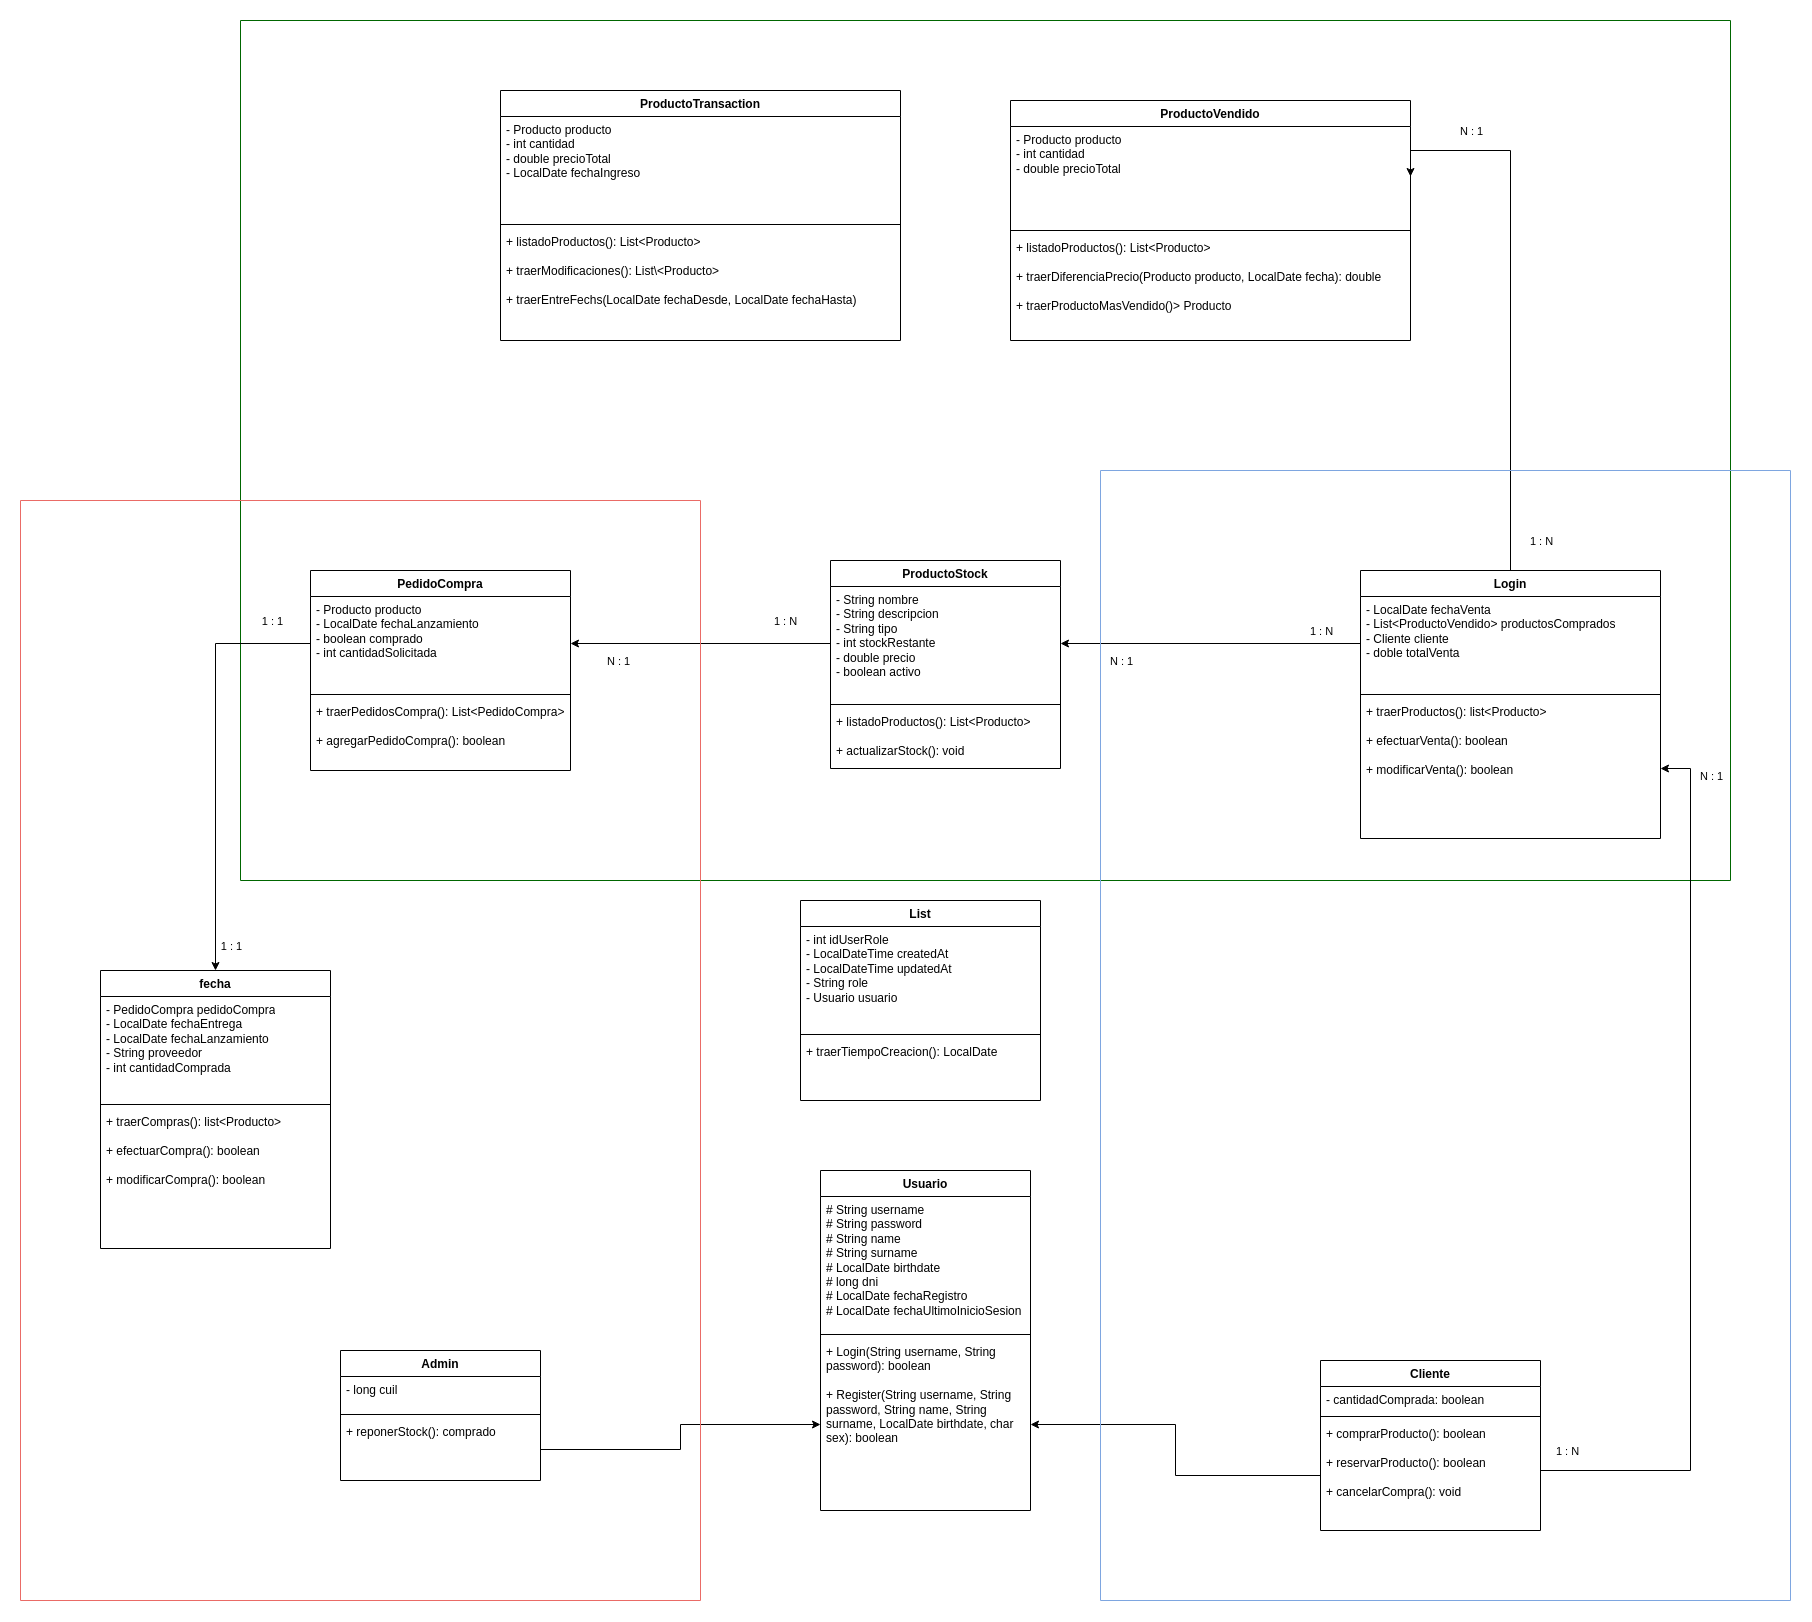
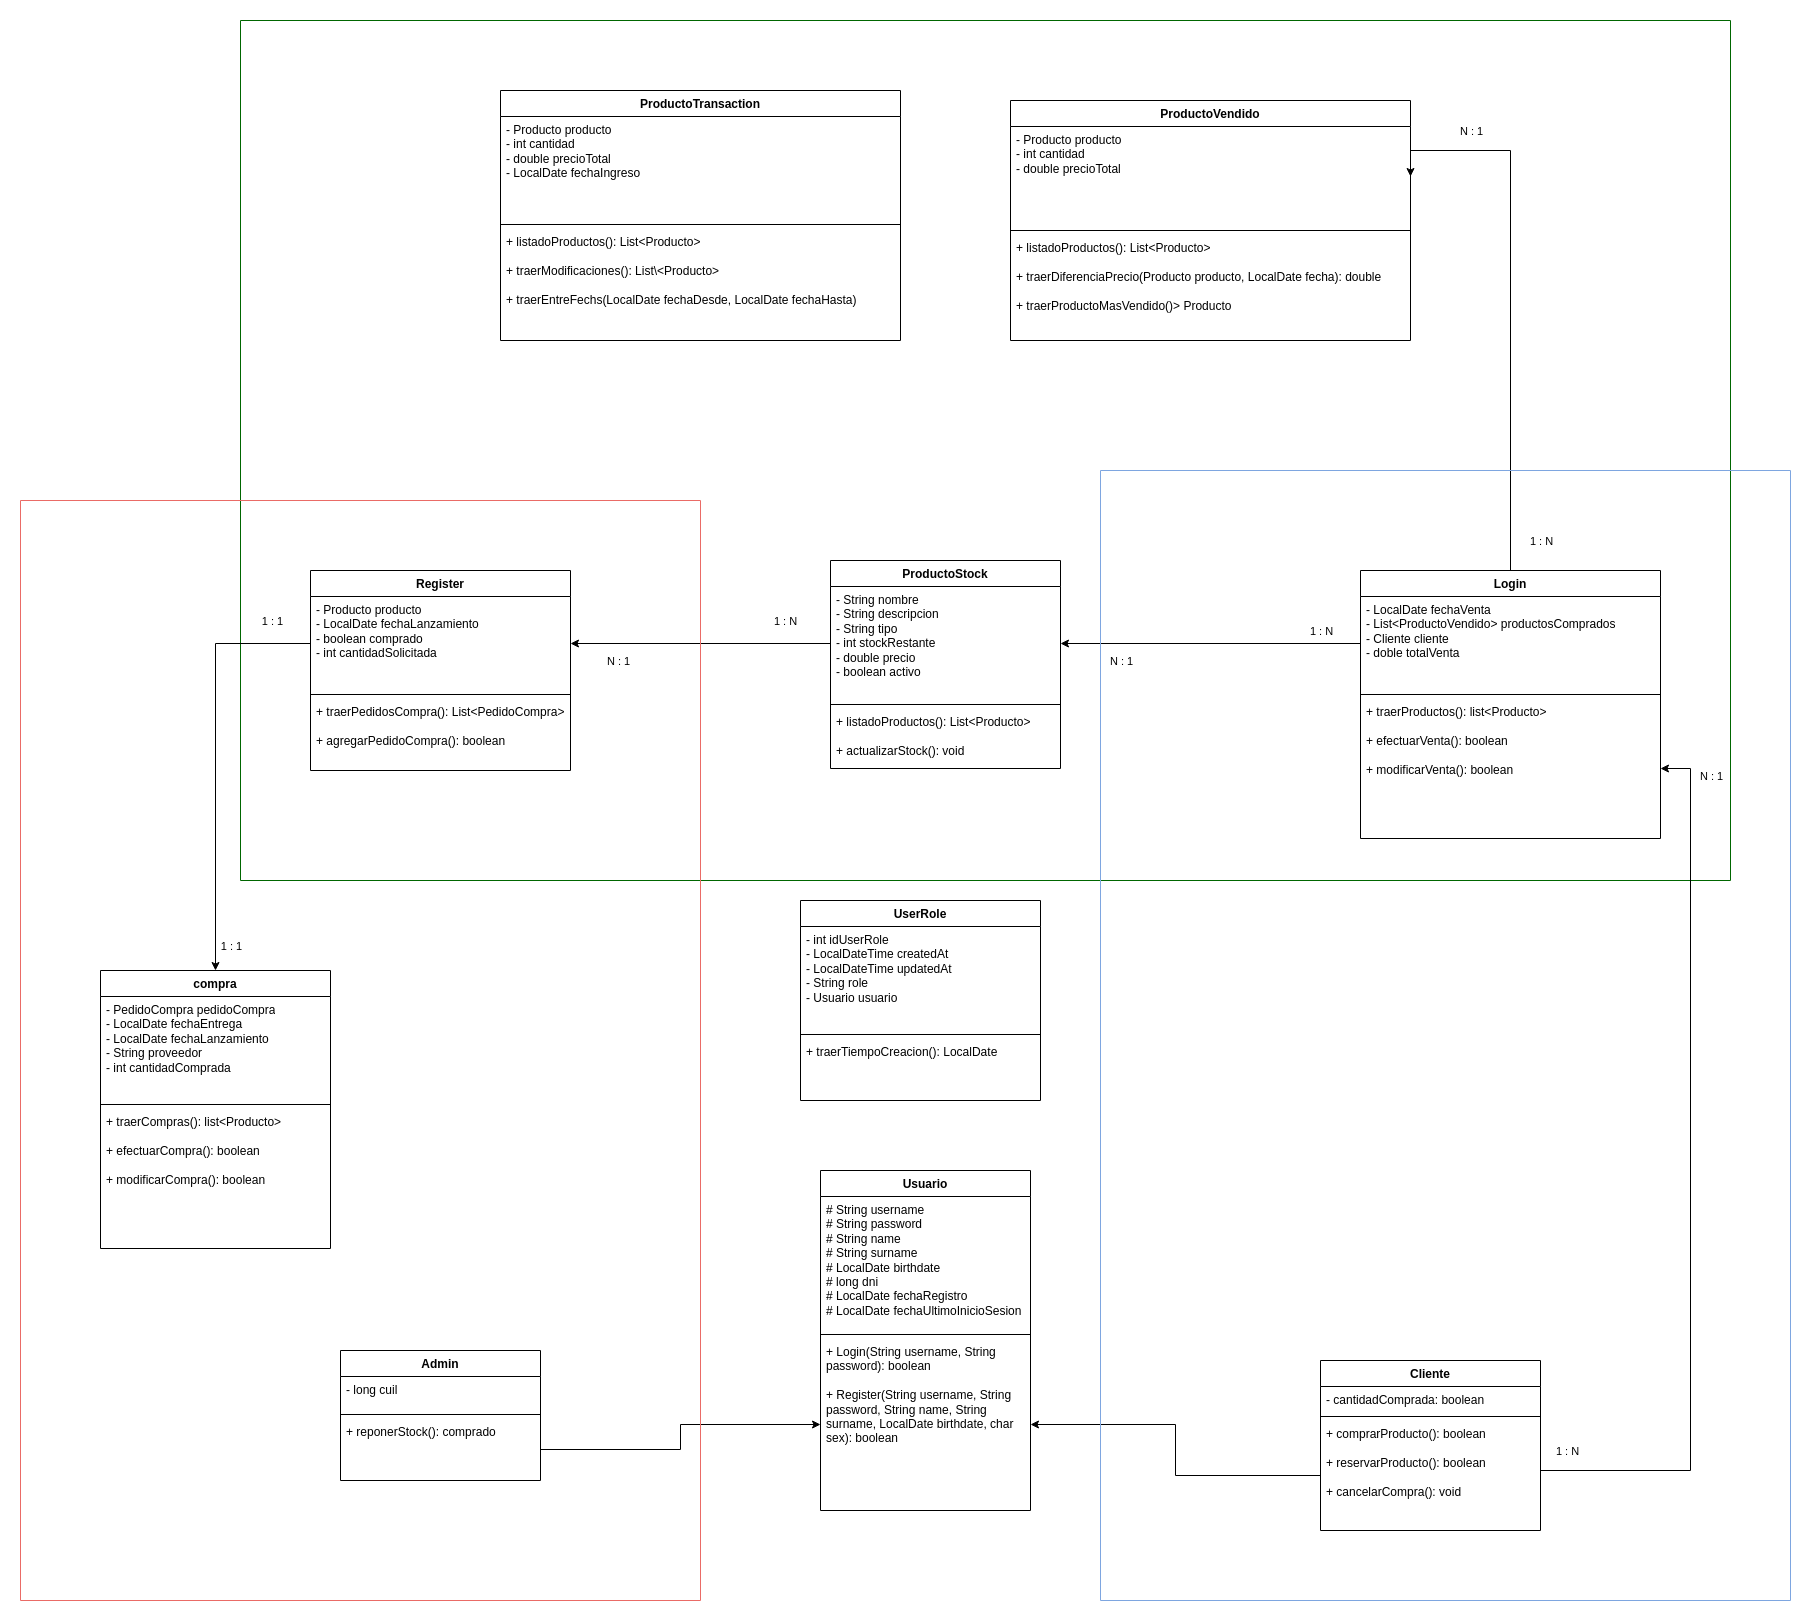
- <mxCell id="34" value="PedidoCompra" style="swimlane;fontStyle=1;align=center;verticalAlign=top;childLayout=stackLayout;horizontal=1;startSize=26;horizontalStack=0;resizeParent=1;resizeParentMax=0;resizeLast=0;collapsible=1;marginBottom=0;whiteSpace=wrap;html=1;" parent="1" vertex="1"><mxGeometry x="310" y="570" width="260" height="200" as="geometry" /></mxCell>
+ <mxCell id="34" value="Register" style="swimlane;fontStyle=1;align=center;verticalAlign=top;childLayout=stackLayout;horizontal=1;startSize=26;horizontalStack=0;resizeParent=1;resizeParentMax=0;resizeLast=0;collapsible=1;marginBottom=0;whiteSpace=wrap;html=1;" parent="1" vertex="1"><mxGeometry x="310" y="570" width="260" height="200" as="geometry" /></mxCell>
- <mxCell id="54" value="List" style="swimlane;fontStyle=1;align=center;verticalAlign=top;childLayout=stackLayout;horizontal=1;startSize=26;horizontalStack=0;resizeParent=1;resizeParentMax=0;resizeLast=0;collapsible=1;marginBottom=0;whiteSpace=wrap;html=1;" parent="1" vertex="1"><mxGeometry x="800" y="900" width="240" height="200" as="geometry" /></mxCell>
+ <mxCell id="54" value="UserRole" style="swimlane;fontStyle=1;align=center;verticalAlign=top;childLayout=stackLayout;horizontal=1;startSize=26;horizontalStack=0;resizeParent=1;resizeParentMax=0;resizeLast=0;collapsible=1;marginBottom=0;whiteSpace=wrap;html=1;" parent="1" vertex="1"><mxGeometry x="800" y="900" width="240" height="200" as="geometry" /></mxCell>
- <mxCell id="38" value="fecha" style="swimlane;fontStyle=1;align=center;verticalAlign=top;childLayout=stackLayout;horizontal=1;startSize=26;horizontalStack=0;resizeParent=1;resizeParentMax=0;resizeLast=0;collapsible=1;marginBottom=0;whiteSpace=wrap;html=1;" parent="1" vertex="1"><mxGeometry x="100" y="970" width="230" height="278" as="geometry" /></mxCell>
+ <mxCell id="38" value="compra" style="swimlane;fontStyle=1;align=center;verticalAlign=top;childLayout=stackLayout;horizontal=1;startSize=26;horizontalStack=0;resizeParent=1;resizeParentMax=0;resizeLast=0;collapsible=1;marginBottom=0;whiteSpace=wrap;html=1;" parent="1" vertex="1"><mxGeometry x="100" y="970" width="230" height="278" as="geometry" /></mxCell>
